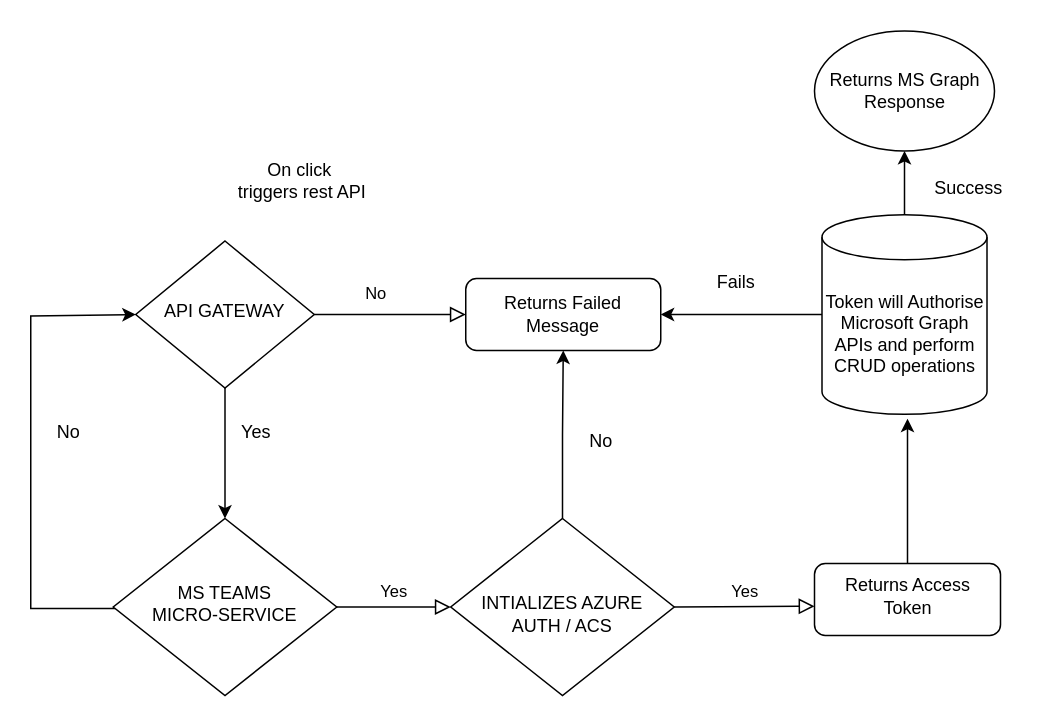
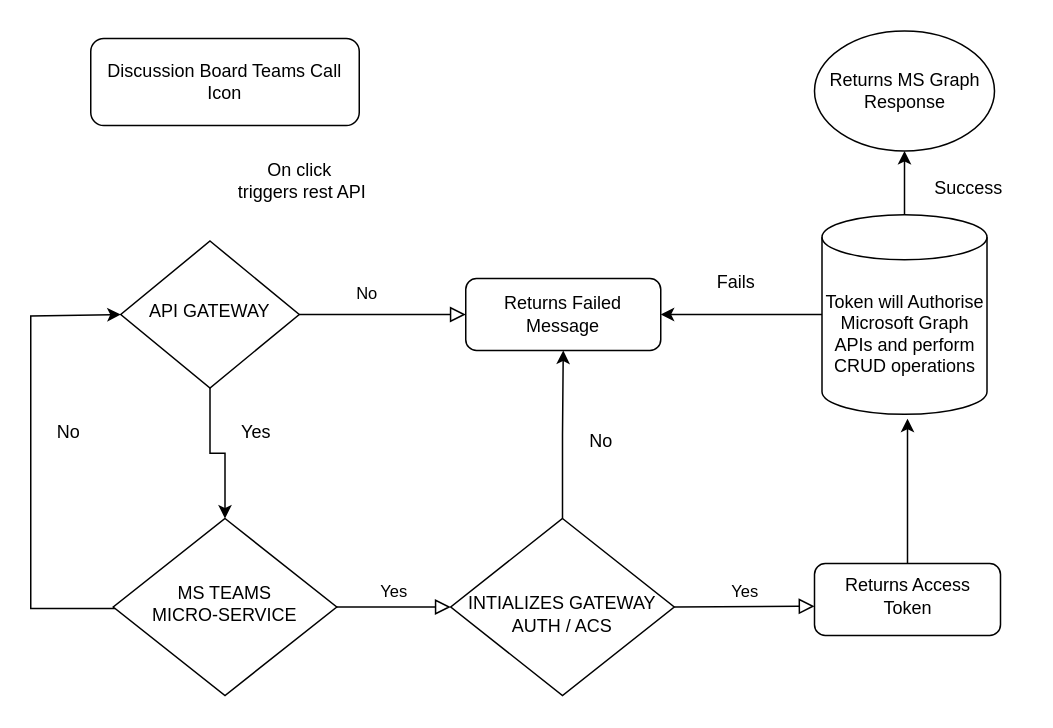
+ <mxCell id="2" value="Discussion Board Teams Call Icon" style="rounded=1;whiteSpace=wrap;html=1;fontSize=12;glass=0;strokeWidth=1;shadow=0;" parent="1" vertex="1"><mxGeometry x="60" y="25" width="179" height="58" as="geometry" /></mxCell>
- <mxCell id="5" value="API GATEWAY" style="rhombus;whiteSpace=wrap;html=1;shadow=0;fontFamily=Helvetica;fontSize=12;align=center;strokeWidth=1;spacing=6;spacingTop=-4;" parent="1" vertex="1"><mxGeometry x="90" y="160" width="119" height="98" as="geometry" /></mxCell>
+ <mxCell id="5" value="API GATEWAY" style="rhombus;whiteSpace=wrap;html=1;shadow=0;fontFamily=Helvetica;fontSize=12;align=center;strokeWidth=1;spacing=6;spacingTop=-4;" parent="1" vertex="1"><mxGeometry x="80" y="160" width="119" height="98" as="geometry" /></mxCell>
- <mxCell id="11" value="&lt;br&gt;INTIALIZES AZURE AUTH / ACS" style="rhombus;whiteSpace=wrap;html=1;shadow=0;fontFamily=Helvetica;fontSize=12;align=center;strokeWidth=1;spacing=6;spacingTop=-4;" vertex="1" parent="1"><mxGeometry x="300" y="345" width="149" height="118" as="geometry" /></mxCell>
+ <mxCell id="11" value="&lt;br&gt;INTIALIZES GATEWAY AUTH / ACS" style="rhombus;whiteSpace=wrap;html=1;shadow=0;fontFamily=Helvetica;fontSize=12;align=center;strokeWidth=1;spacing=6;spacingTop=-4;" vertex="1" parent="1"><mxGeometry x="300" y="345" width="149" height="118" as="geometry" /></mxCell>
